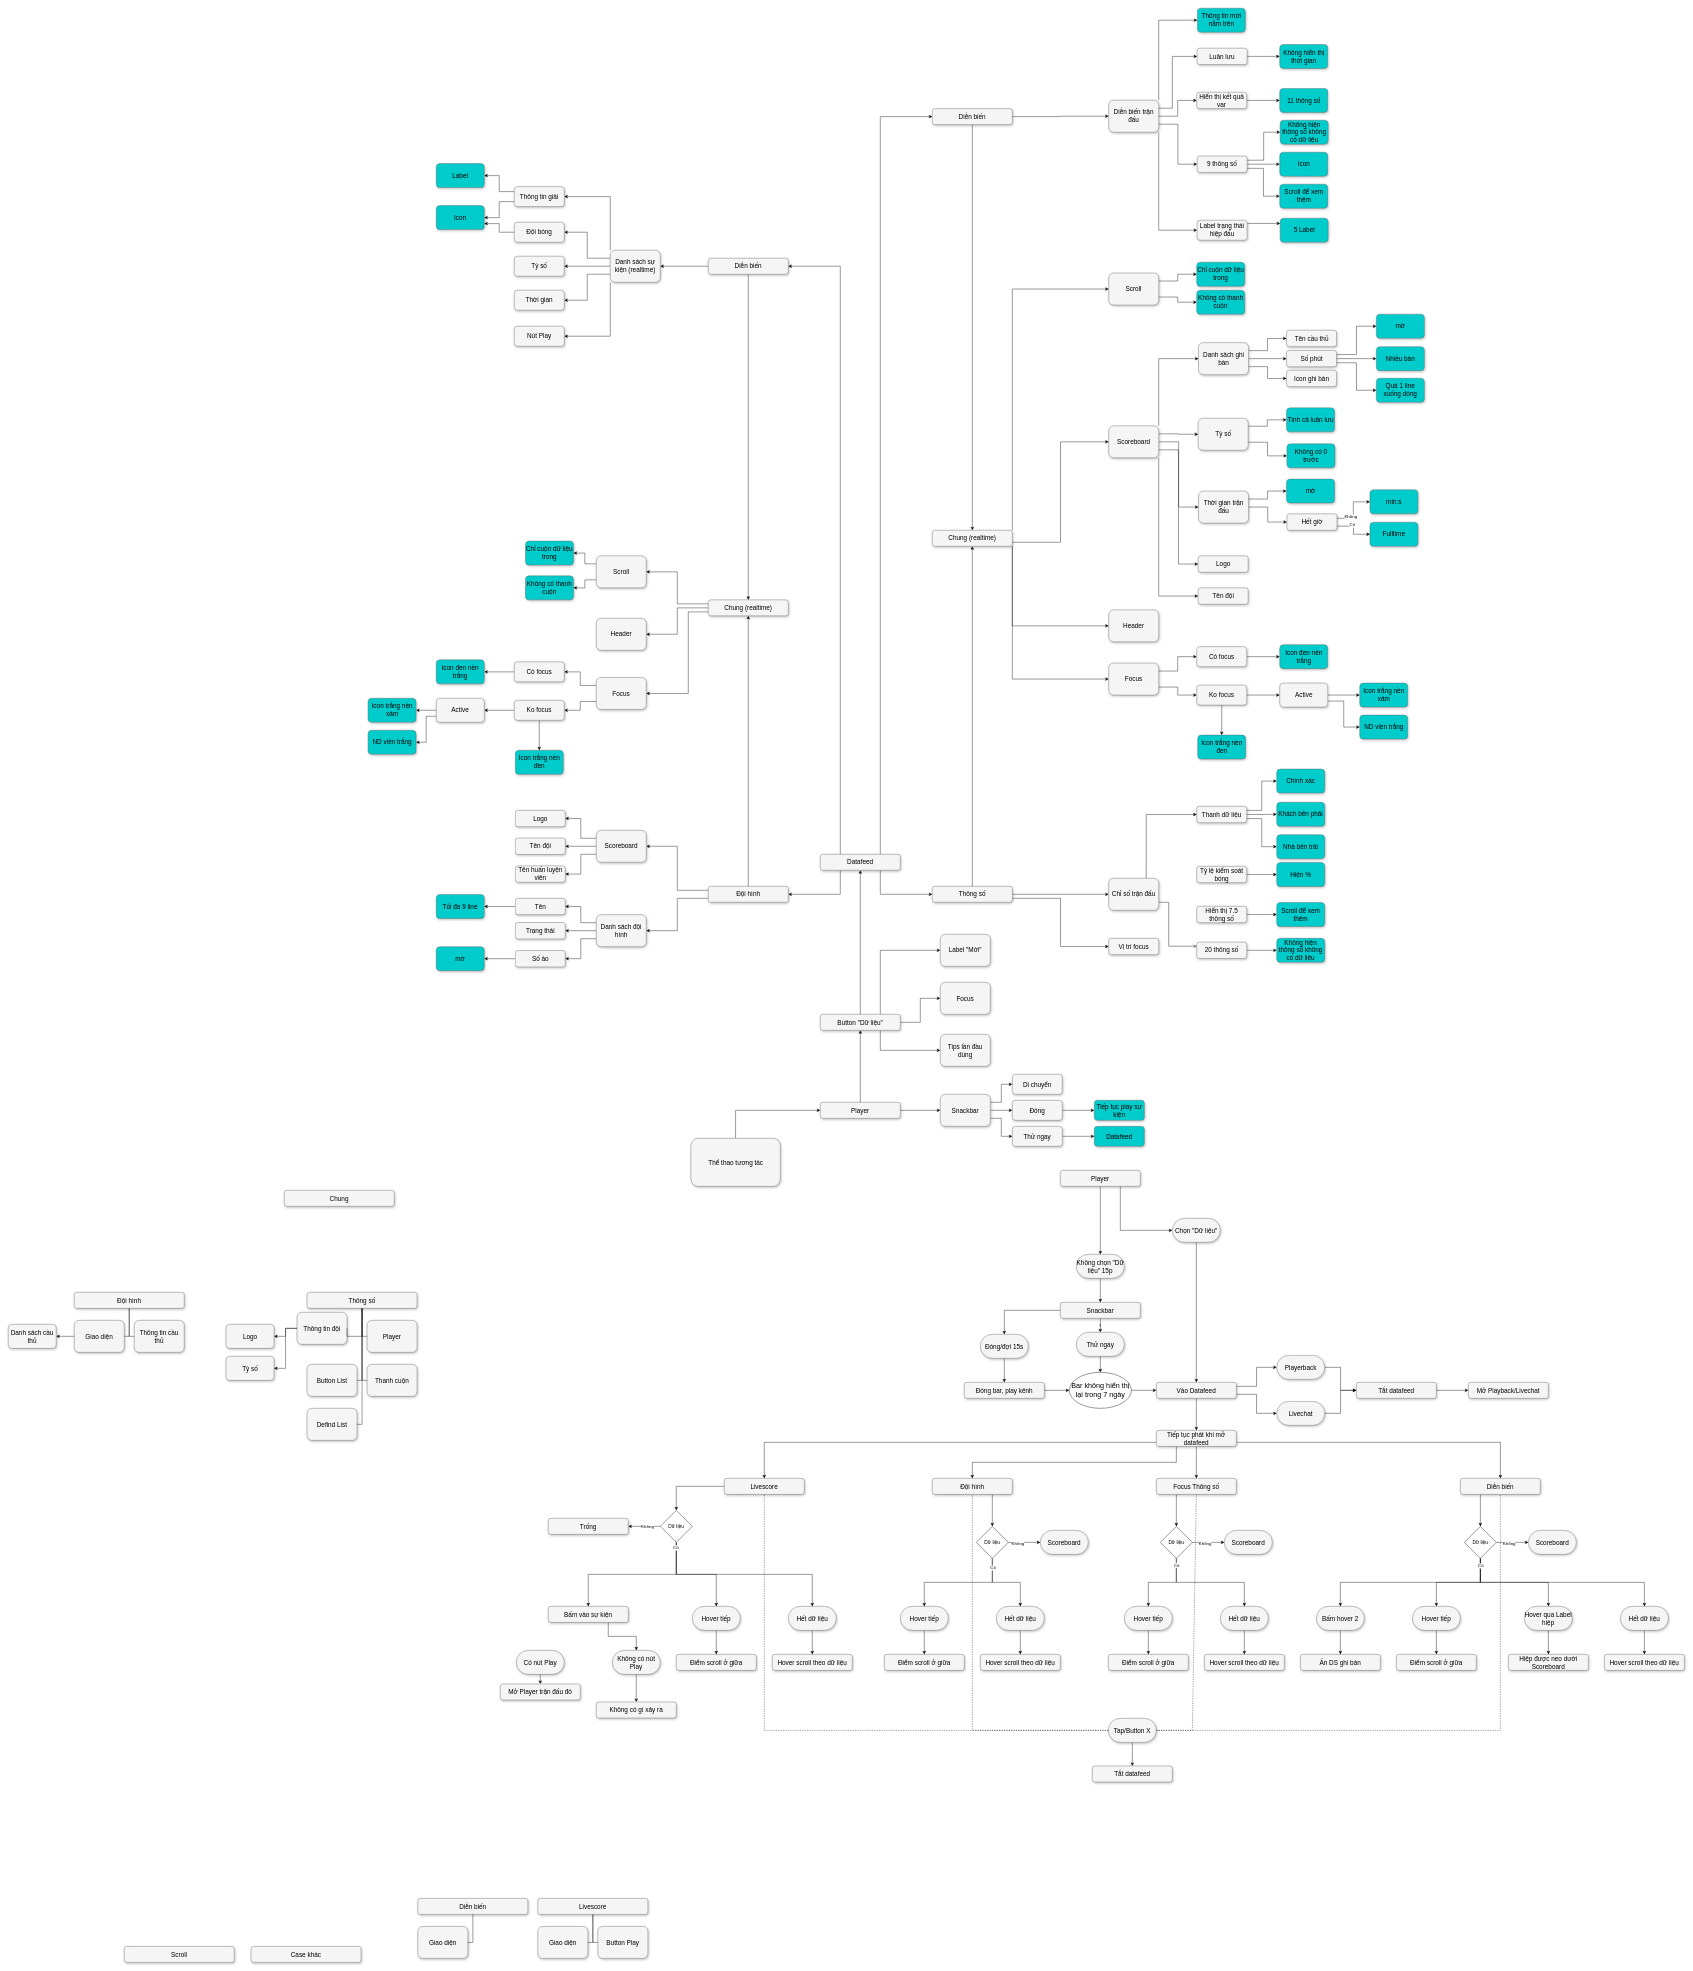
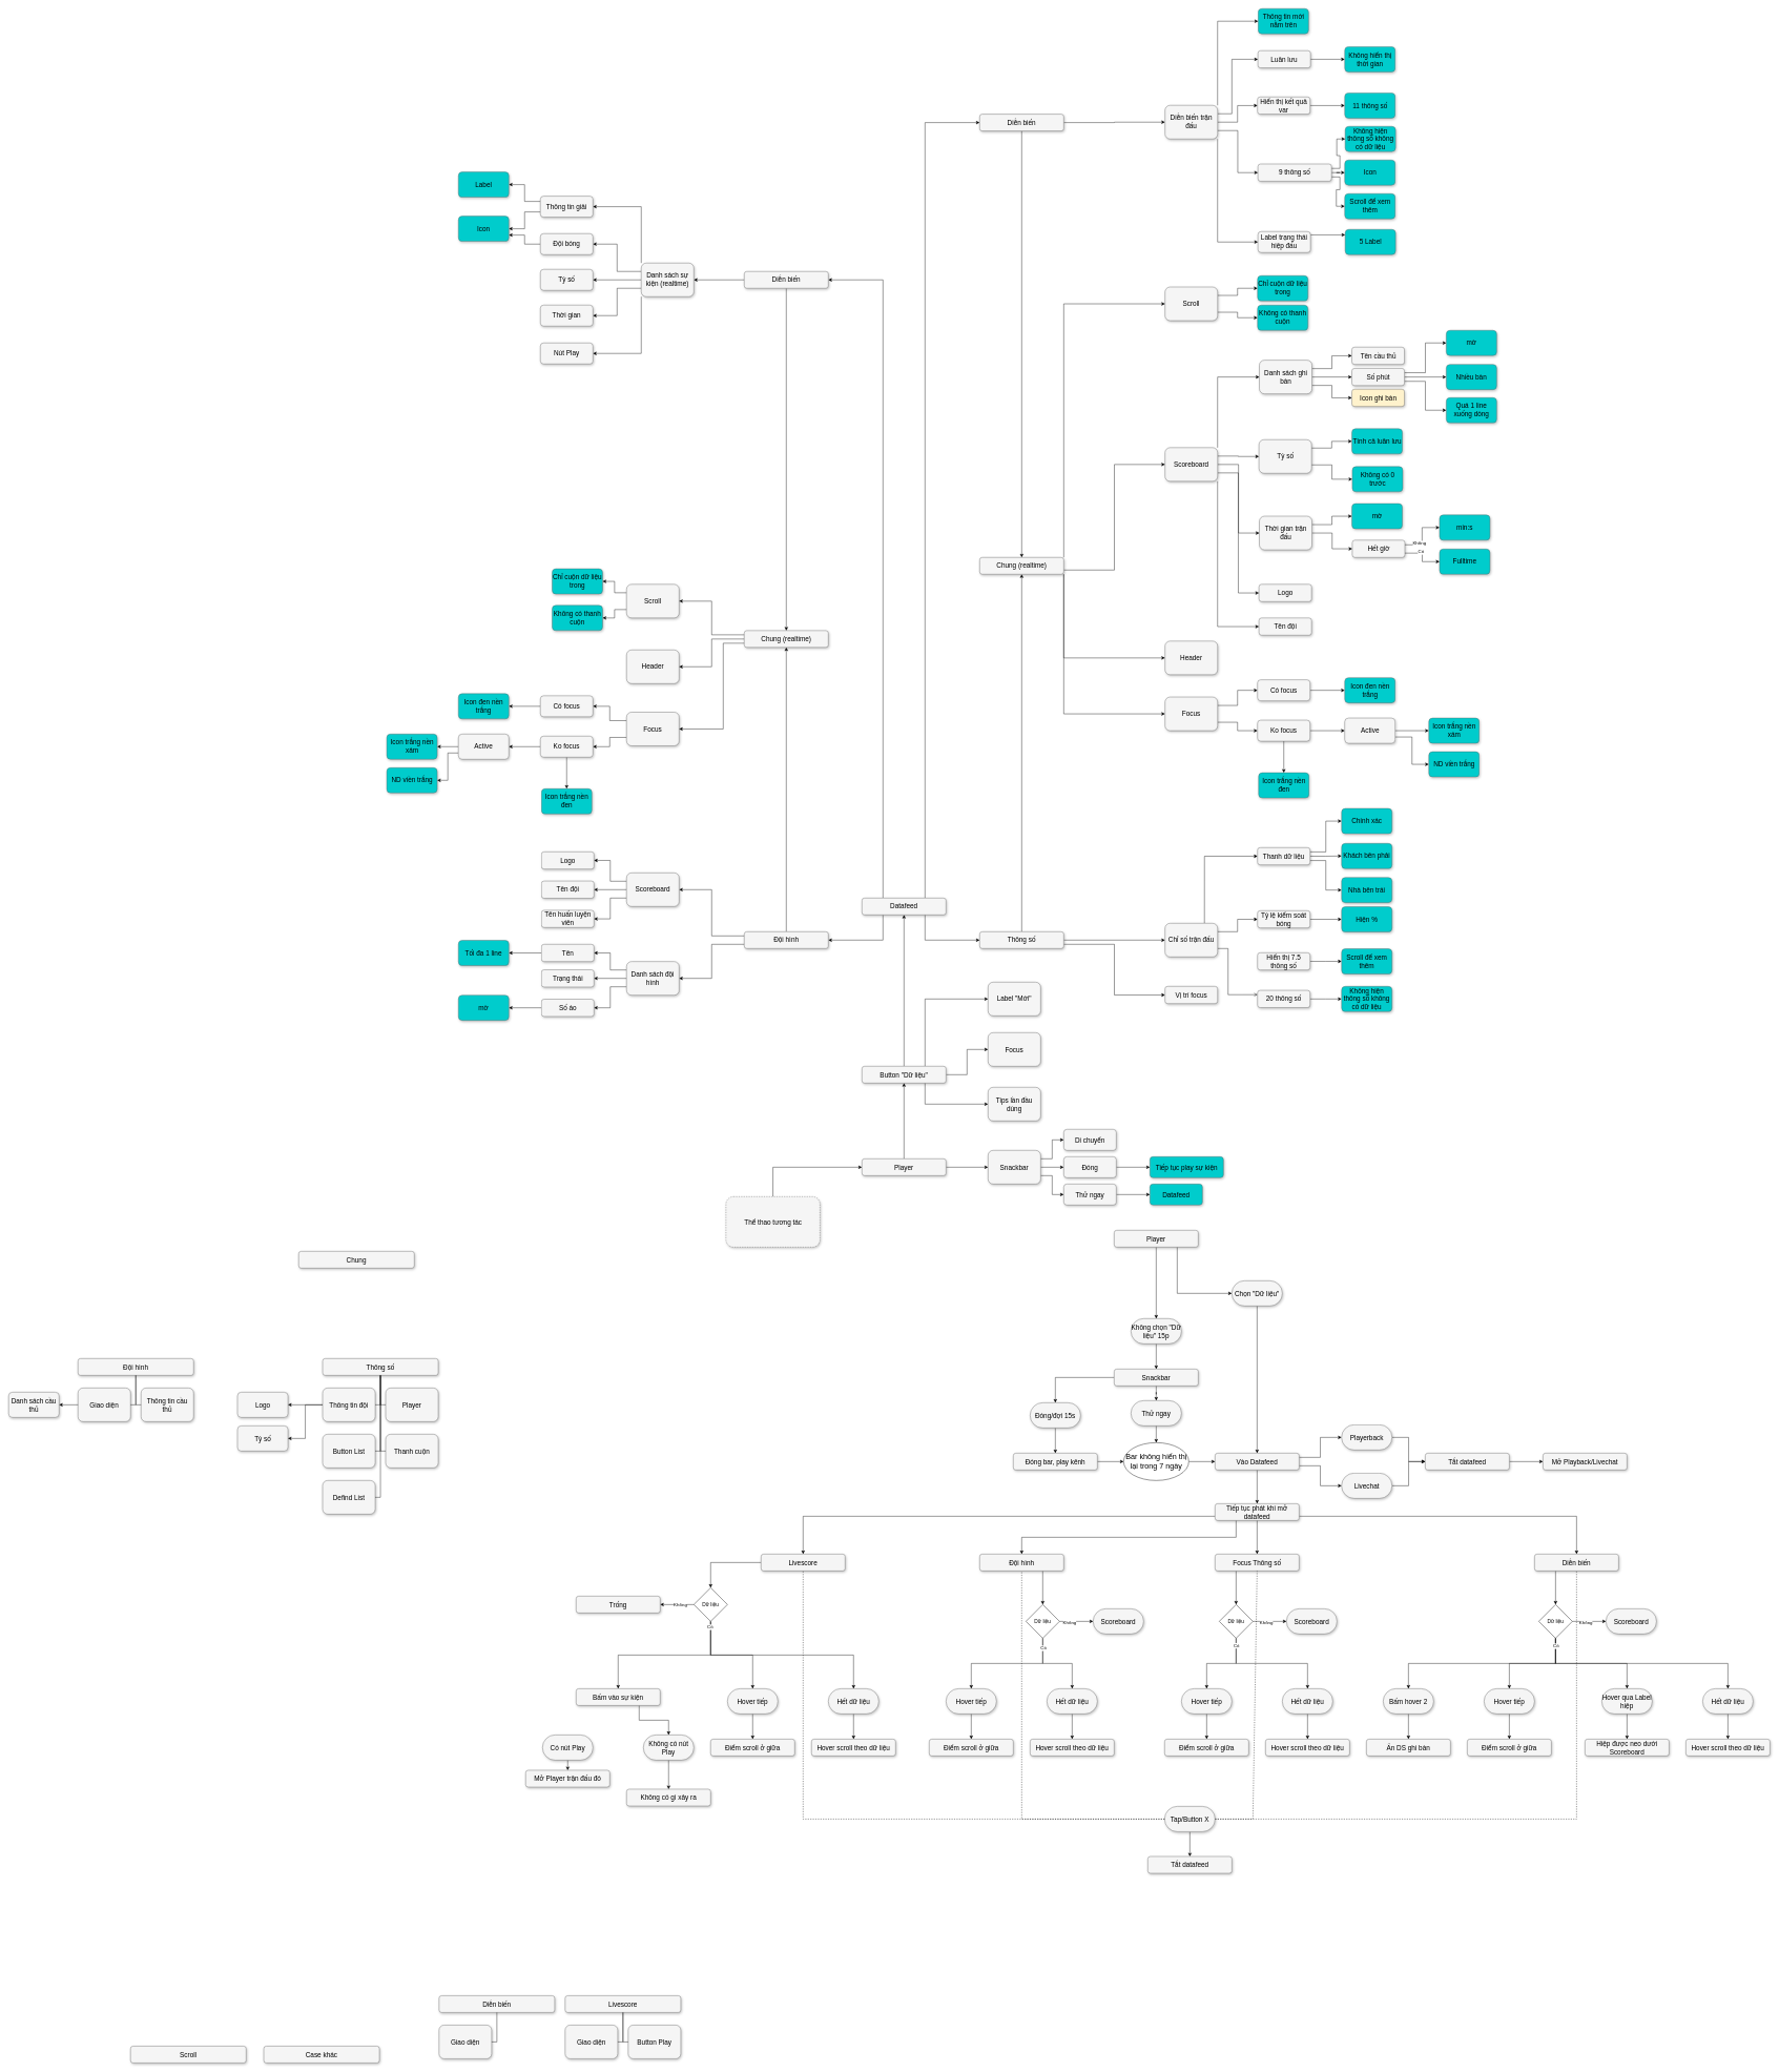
- <mxCell id="186" value="9 thông số" style="whiteSpace=wrap;html=1;rounded=1;shadow=1;strokeWidth=1;fontSize=16;align=center;fillColor=#f5f5f5;strokeColor=#666666;" parent="1" vertex="1"><mxGeometry x="2992" y="389.5" width="125" height="41" as="geometry" /></mxCell>
+ <mxCell id="186" value="9 thông số" style="whiteSpace=wrap;html=1;rounded=1;shadow=1;strokeWidth=1;fontSize=16;align=center;fillColor=#f5f5f5;strokeColor=#666666;" parent="1" vertex="1"><mxGeometry x="2992" y="389.5" width="175" height="41" as="geometry" /></mxCell>
- <mxCell id="93" value="Icon ghi bàn" style="whiteSpace=wrap;html=1;rounded=1;shadow=1;strokeWidth=1;fontSize=16;align=center;fillColor=#f5f5f5;strokeColor=#666666;" parent="1" vertex="1"><mxGeometry x="3215.5" y="925" width="125" height="41" as="geometry" /></mxCell>
+ <mxCell id="93" value="Icon ghi bàn" style="whiteSpace=wrap;html=1;rounded=1;shadow=1;strokeWidth=1;fontSize=16;align=center;fillColor=#fff2cc;strokeColor=#666666;" parent="1" vertex="1"><mxGeometry x="3215.5" y="925" width="125" height="41" as="geometry" /></mxCell>
+ <mxCell id="69" style="edgeStyle=orthogonalEdgeStyle;rounded=0;orthogonalLoop=1;jettySize=auto;html=1;exitX=1;exitY=0.25;exitDx=0;exitDy=0;entryX=0;entryY=0.5;entryDx=0;entryDy=0;" parent="1" source="71" target="142" edge="1"><mxGeometry relative="1" as="geometry" /></mxCell>
- <mxCell id="360" value="Tối đa 9 line" style="whiteSpace=wrap;html=1;fontSize=16;fillColor=#00CCCC;strokeColor=#666666;rounded=1;shadow=1;strokeWidth=1;" parent="1" vertex="1"><mxGeometry x="1090" y="2235.5" width="120" height="60" as="geometry" /></mxCell>
+ <mxCell id="360" value="Tối đa 1 line" style="whiteSpace=wrap;html=1;fontSize=16;fillColor=#00CCCC;strokeColor=#666666;rounded=1;shadow=1;strokeWidth=1;" parent="1" vertex="1"><mxGeometry x="1090" y="2235.5" width="120" height="60" as="geometry" /></mxCell>
- <mxCell id="103" value="Tiếp tục play sự kiện" style="whiteSpace=wrap;html=1;rounded=1;shadow=1;strokeWidth=1;fontSize=16;align=center;fillColor=#00CCCC;strokeColor=#666666;" parent="1" vertex="1"><mxGeometry x="2735" y="2750" width="125" height="50" as="geometry" /></mxCell>
+ <mxCell id="103" value="Tiếp tục play sự kiện" style="whiteSpace=wrap;html=1;rounded=1;shadow=1;strokeWidth=1;fontSize=16;align=center;fillColor=#00CCCC;strokeColor=#666666;" parent="1" vertex="1"><mxGeometry x="2735" y="2750" width="175" height="50" as="geometry" /></mxCell>
- <mxCell id="3" value="Thể thao tương tác" style="whiteSpace=wrap;html=1;rounded=1;shadow=1;strokeWidth=1;fontSize=16;align=center;fillColor=#f5f5f5;strokeColor=#666666;" parent="1" vertex="1"><mxGeometry x="1726.5" y="2845" width="223.5" height="120" as="geometry" /></mxCell>
+ <mxCell id="3" value="Thể thao tương tác" style="whiteSpace=wrap;html=1;rounded=1;shadow=1;strokeWidth=1;fontSize=16;align=center;fillColor=#f5f5f5;strokeColor=#666666;dashed=1;" parent="1" vertex="1"><mxGeometry x="1726.5" y="2845" width="223.5" height="120" as="geometry" /></mxCell>
- <mxCell id="9" value="Thông tin đội" style="whiteSpace=wrap;html=1;rounded=1;shadow=1;strokeWidth=1;fontSize=16;align=center;fillColor=#f5f5f5;strokeColor=#666666;" parent="1" vertex="1"><mxGeometry x="742" y="3280" width="125" height="80" as="geometry" /></mxCell>
+ <mxCell id="9" value="Thông tin đội" style="whiteSpace=wrap;html=1;rounded=1;shadow=1;strokeWidth=1;fontSize=16;align=center;fillColor=#f5f5f5;strokeColor=#666666;" parent="1" vertex="1"><mxGeometry x="767" y="3300" width="125" height="80" as="geometry" /></mxCell>
